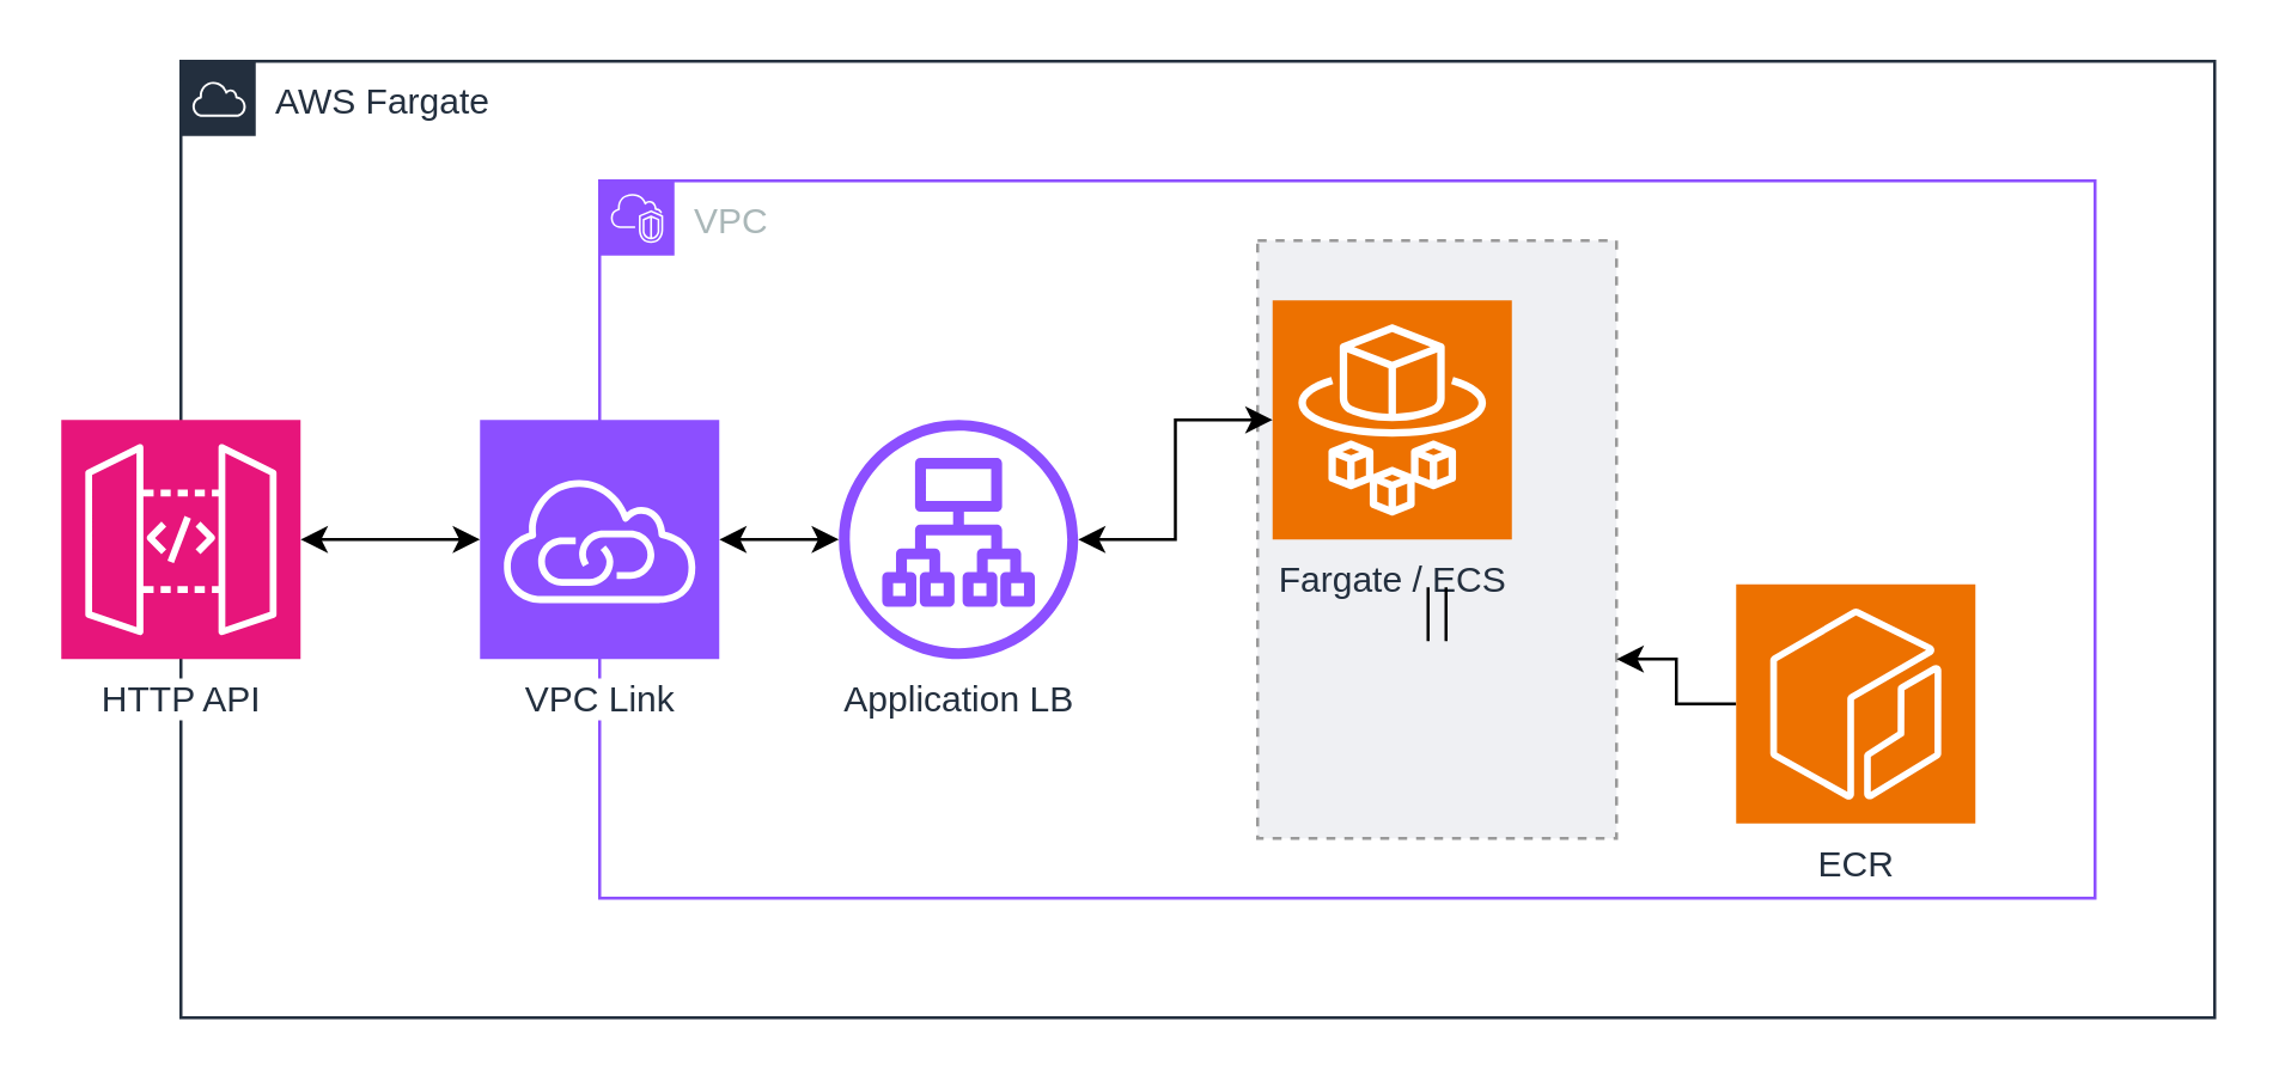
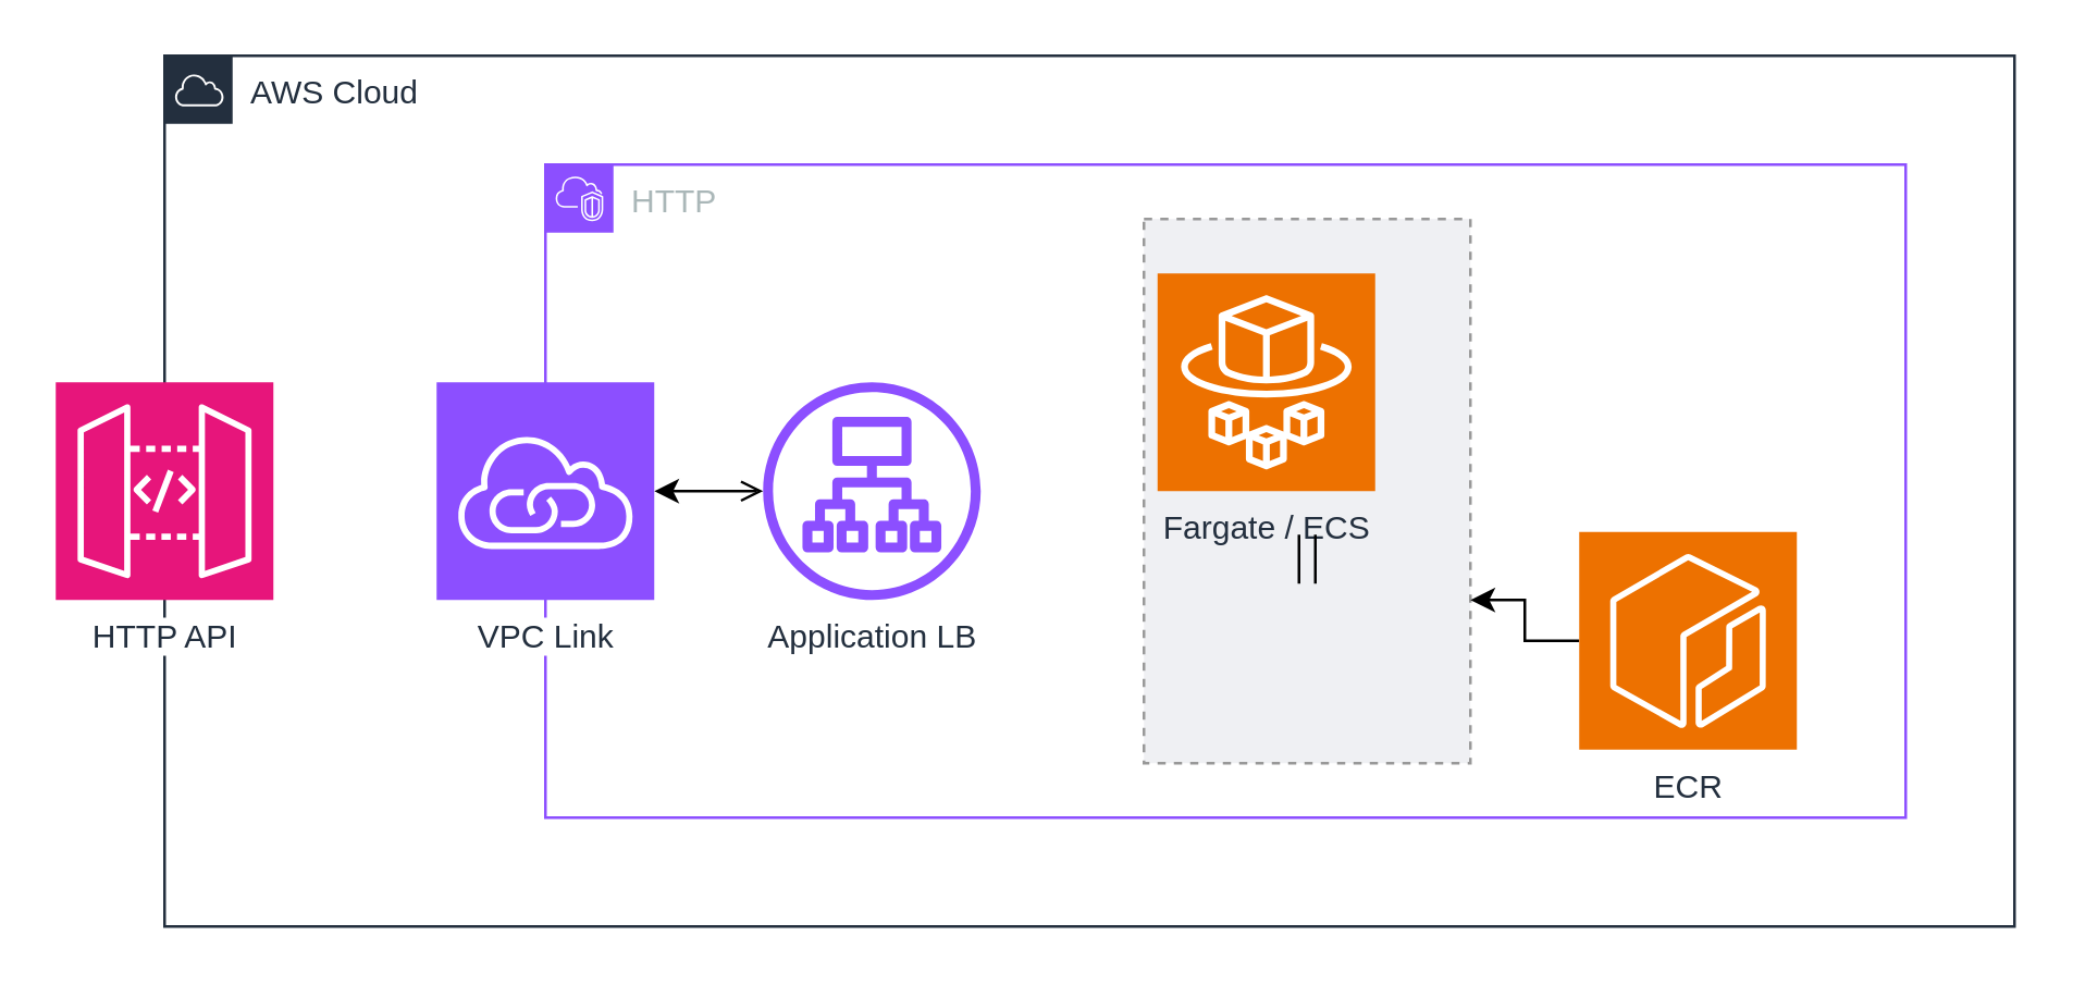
- <mxCell id="2" value="AWS Fargate" style="points=[[0,0],[0.25,0],[0.5,0],[0.75,0],[1,0],[1,0.25],[1,0.5],[1,0.75],[1,1],[0.75,1],[0.5,1],[0.25,1],[0,1],[0,0.75],[0,0.5],[0,0.25]];outlineConnect=0;gradientColor=none;html=1;whiteSpace=wrap;fontSize=12;fontStyle=0;container=1;pointerEvents=0;collapsible=0;recursiveResize=0;shape=mxgraph.aws4.group;grIcon=mxgraph.aws4.group_aws_cloud;strokeColor=#232F3E;fillColor=none;verticalAlign=top;align=left;spacingLeft=30;fontColor=#232F3E;dashed=0;" parent="1" vertex="1"><mxGeometry x="60" y="20" width="680" height="320" as="geometry" /></mxCell>
+ <mxCell id="2" value="AWS Cloud" style="points=[[0,0],[0.25,0],[0.5,0],[0.75,0],[1,0],[1,0.25],[1,0.5],[1,0.75],[1,1],[0.75,1],[0.5,1],[0.25,1],[0,1],[0,0.75],[0,0.5],[0,0.25]];outlineConnect=0;gradientColor=none;html=1;whiteSpace=wrap;fontSize=12;fontStyle=0;container=1;pointerEvents=0;collapsible=0;recursiveResize=0;shape=mxgraph.aws4.group;grIcon=mxgraph.aws4.group_aws_cloud;strokeColor=#232F3E;fillColor=none;verticalAlign=top;align=left;spacingLeft=30;fontColor=#232F3E;dashed=0;" parent="1" vertex="1"><mxGeometry x="60" y="20" width="680" height="320" as="geometry" /></mxCell>
- <mxCell id="3" value="VPC" style="points=[[0,0],[0.25,0],[0.5,0],[0.75,0],[1,0],[1,0.25],[1,0.5],[1,0.75],[1,1],[0.75,1],[0.5,1],[0.25,1],[0,1],[0,0.75],[0,0.5],[0,0.25]];outlineConnect=0;gradientColor=none;html=1;whiteSpace=wrap;fontSize=12;fontStyle=0;container=1;pointerEvents=0;collapsible=0;recursiveResize=0;shape=mxgraph.aws4.group;grIcon=mxgraph.aws4.group_vpc2;strokeColor=#8C4FFF;fillColor=none;verticalAlign=top;align=left;spacingLeft=30;fontColor=#AAB7B8;dashed=0;" parent="1" vertex="1"><mxGeometry x="200" y="60" width="500" height="240" as="geometry" /></mxCell>
+ <mxCell id="3" value="HTTP" style="points=[[0,0],[0.25,0],[0.5,0],[0.75,0],[1,0],[1,0.25],[1,0.5],[1,0.75],[1,1],[0.75,1],[0.5,1],[0.25,1],[0,1],[0,0.75],[0,0.5],[0,0.25]];outlineConnect=0;gradientColor=none;html=1;whiteSpace=wrap;fontSize=12;fontStyle=0;container=1;pointerEvents=0;collapsible=0;recursiveResize=0;shape=mxgraph.aws4.group;grIcon=mxgraph.aws4.group_vpc2;strokeColor=#8C4FFF;fillColor=none;verticalAlign=top;align=left;spacingLeft=30;fontColor=#AAB7B8;dashed=0;" parent="1" vertex="1"><mxGeometry x="200" y="60" width="500" height="240" as="geometry" /></mxCell>
- <mxCell id="8" value="" style="edgeStyle=orthogonalEdgeStyle;rounded=0;orthogonalLoop=1;jettySize=auto;html=1;startArrow=classic;startFill=1;" parent="3" source="9" target="5" edge="1"><mxGeometry relative="1" as="geometry" /></mxCell>
- <mxCell id="11" value="" style="edgeStyle=orthogonalEdgeStyle;rounded=0;orthogonalLoop=1;jettySize=auto;html=1;startArrow=classic;startFill=1;" parent="1" source="12" target="14" edge="1"><mxGeometry relative="1" as="geometry" /></mxCell>
- <mxCell id="13" value="" style="edgeStyle=orthogonalEdgeStyle;rounded=0;orthogonalLoop=1;jettySize=auto;html=1;startArrow=classic;startFill=1;" parent="1" source="14" target="9" edge="1"><mxGeometry relative="1" as="geometry" /></mxCell>
+ <mxCell id="13" value="" style="edgeStyle=orthogonalEdgeStyle;rounded=0;orthogonalLoop=1;jettySize=auto;html=1;startArrow=classic;startFill=1;endArrow=open;" parent="1" source="14" target="9" edge="1"><mxGeometry relative="1" as="geometry" /></mxCell>
